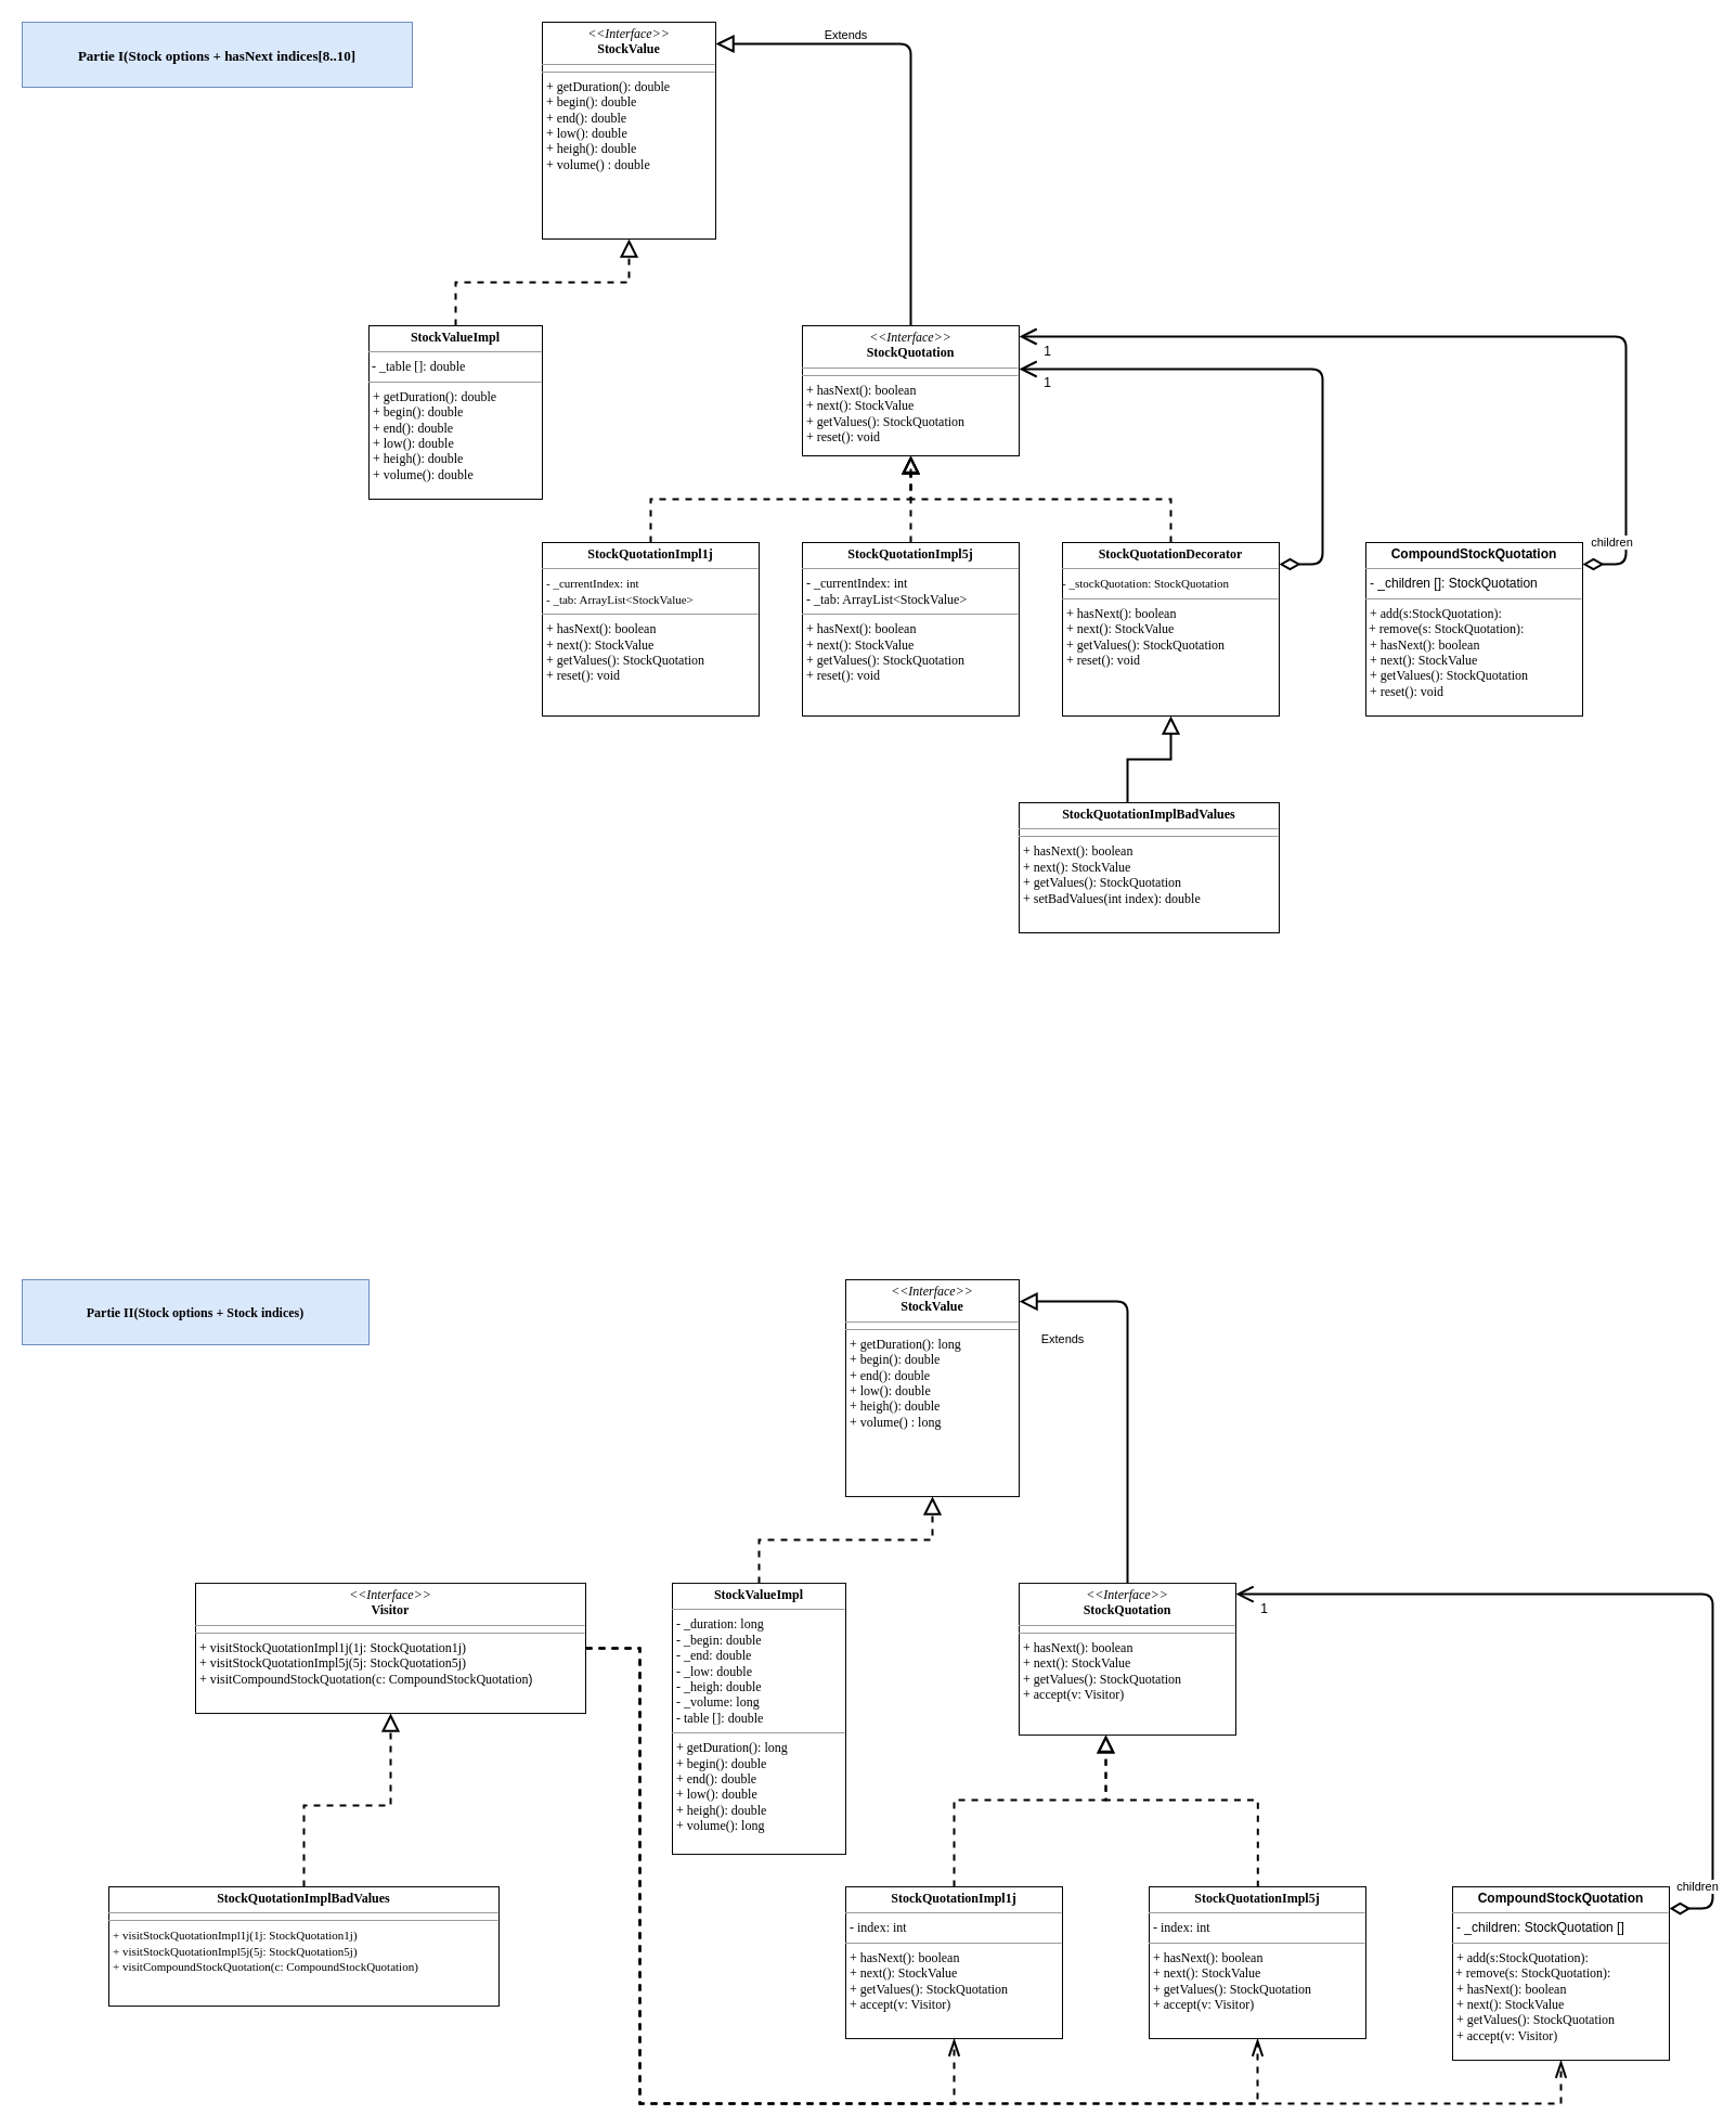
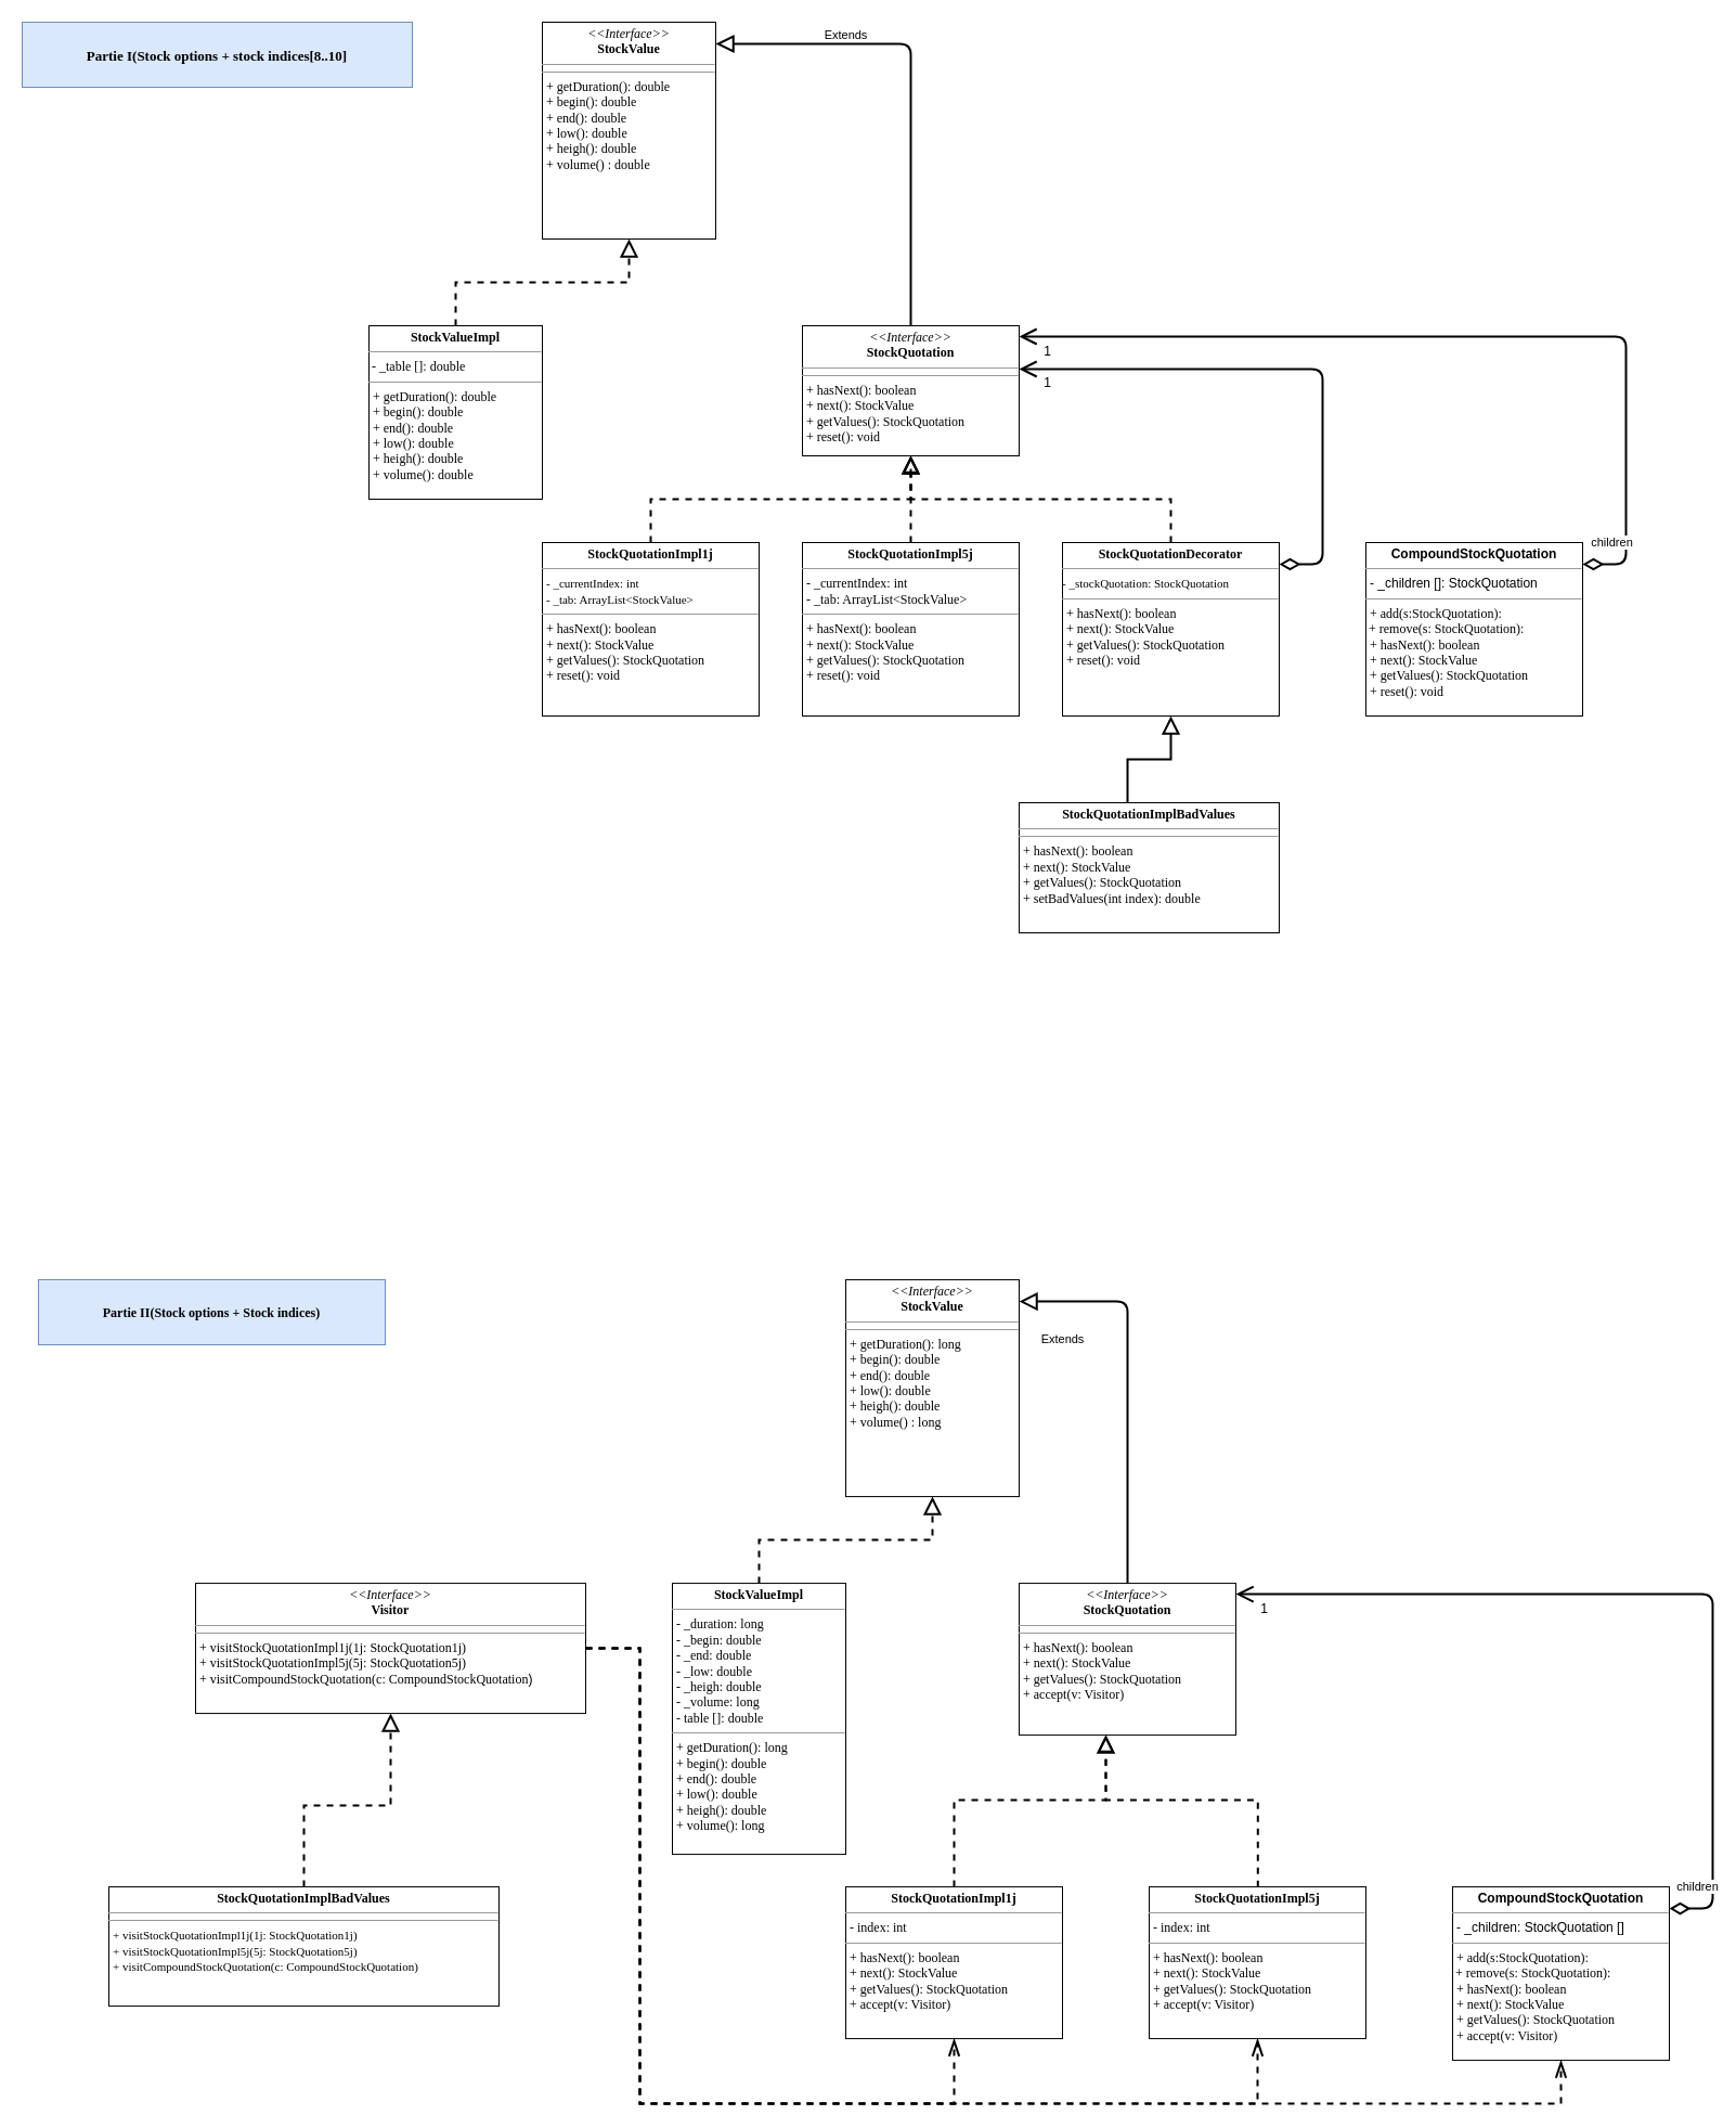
- <mxCell id="39" value="Partie I(Stock options + hasNext indices[8..10]" style="text;align=center;fontStyle=1;verticalAlign=middle;spacingLeft=3;spacingRight=3;strokeColor=#6c8ebf;rotatable=0;points=[[0,0.5],[1,0.5]];portConstraint=eastwest;fontFamily=Tahoma;fillColor=#dae8fc;fontSize=13;" parent="1" vertex="1"><mxGeometry x="20" y="20" width="360" height="60" as="geometry" /></mxCell>
+ <mxCell id="39" value="Partie I(Stock options + stock indices[8..10]" style="text;align=center;fontStyle=1;verticalAlign=middle;spacingLeft=3;spacingRight=3;strokeColor=#6c8ebf;rotatable=0;points=[[0,0.5],[1,0.5]];portConstraint=eastwest;fontFamily=Tahoma;fillColor=#dae8fc;fontSize=13;" parent="1" vertex="1"><mxGeometry x="20" y="20" width="360" height="60" as="geometry" /></mxCell>
- <mxCell id="40" value="Partie II(Stock options + Stock indices)" style="text;align=center;fontStyle=1;verticalAlign=middle;spacingLeft=3;spacingRight=3;strokeColor=#6c8ebf;rotatable=0;points=[[0,0.5],[1,0.5]];portConstraint=eastwest;fontFamily=Tahoma;fillColor=#dae8fc;fontSize=12;" parent="1" vertex="1"><mxGeometry x="20" y="1180" width="320" height="60" as="geometry" /></mxCell>
+ <mxCell id="40" value="Partie II(Stock options + Stock indices)" style="text;align=center;fontStyle=1;verticalAlign=middle;spacingLeft=3;spacingRight=3;strokeColor=#6c8ebf;rotatable=0;points=[[0,0.5],[1,0.5]];portConstraint=eastwest;fontFamily=Tahoma;fillColor=#dae8fc;fontSize=12;" parent="1" vertex="1"><mxGeometry x="35" y="1180" width="320" height="60" as="geometry" /></mxCell>
